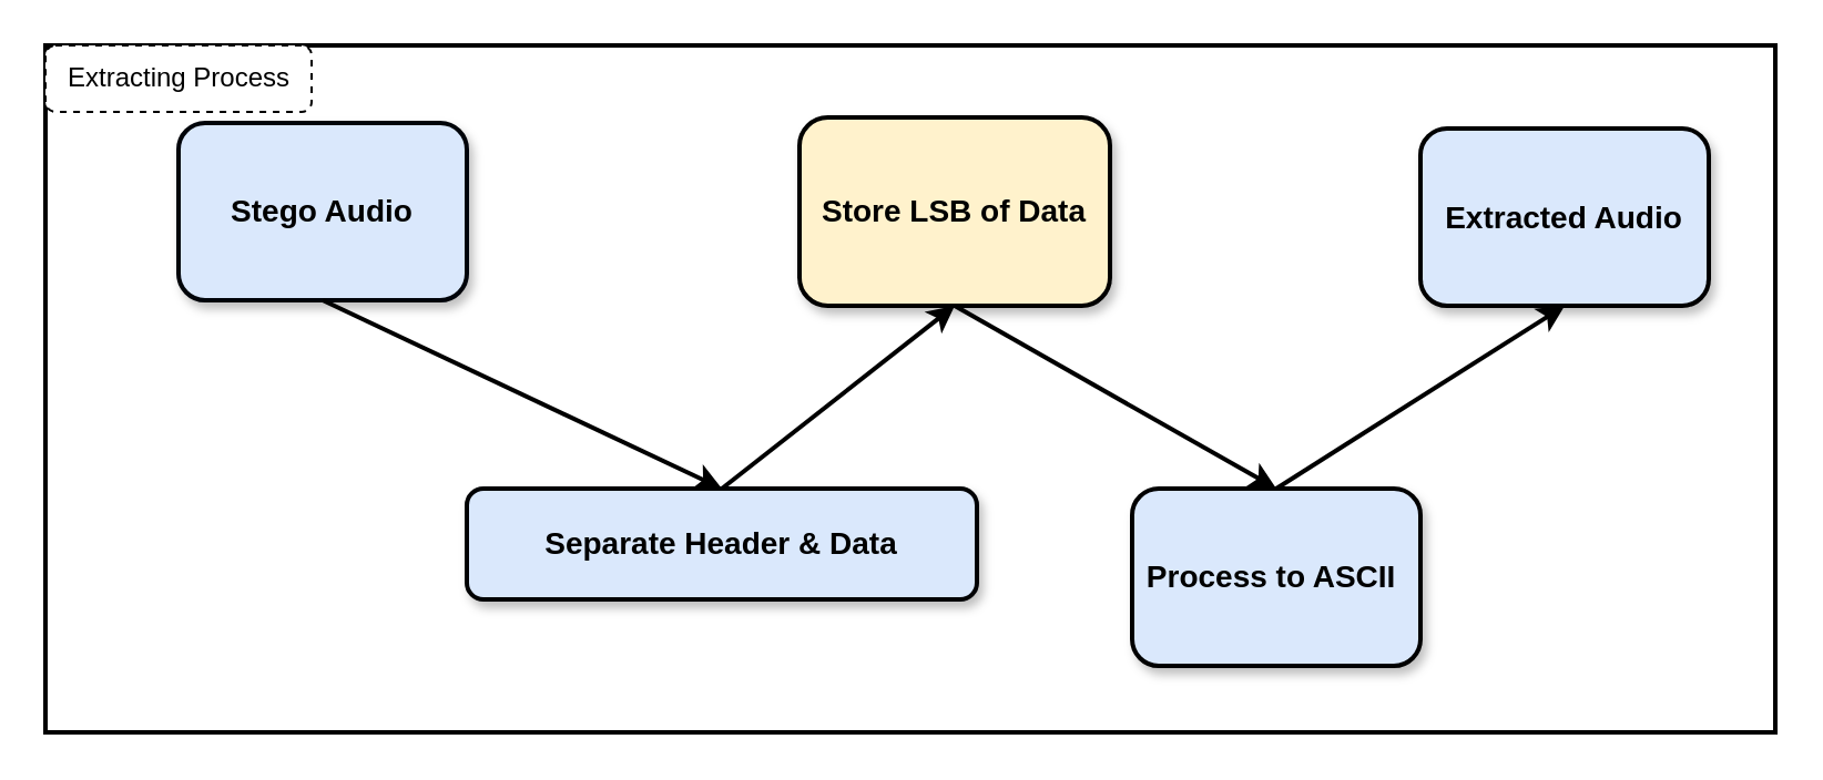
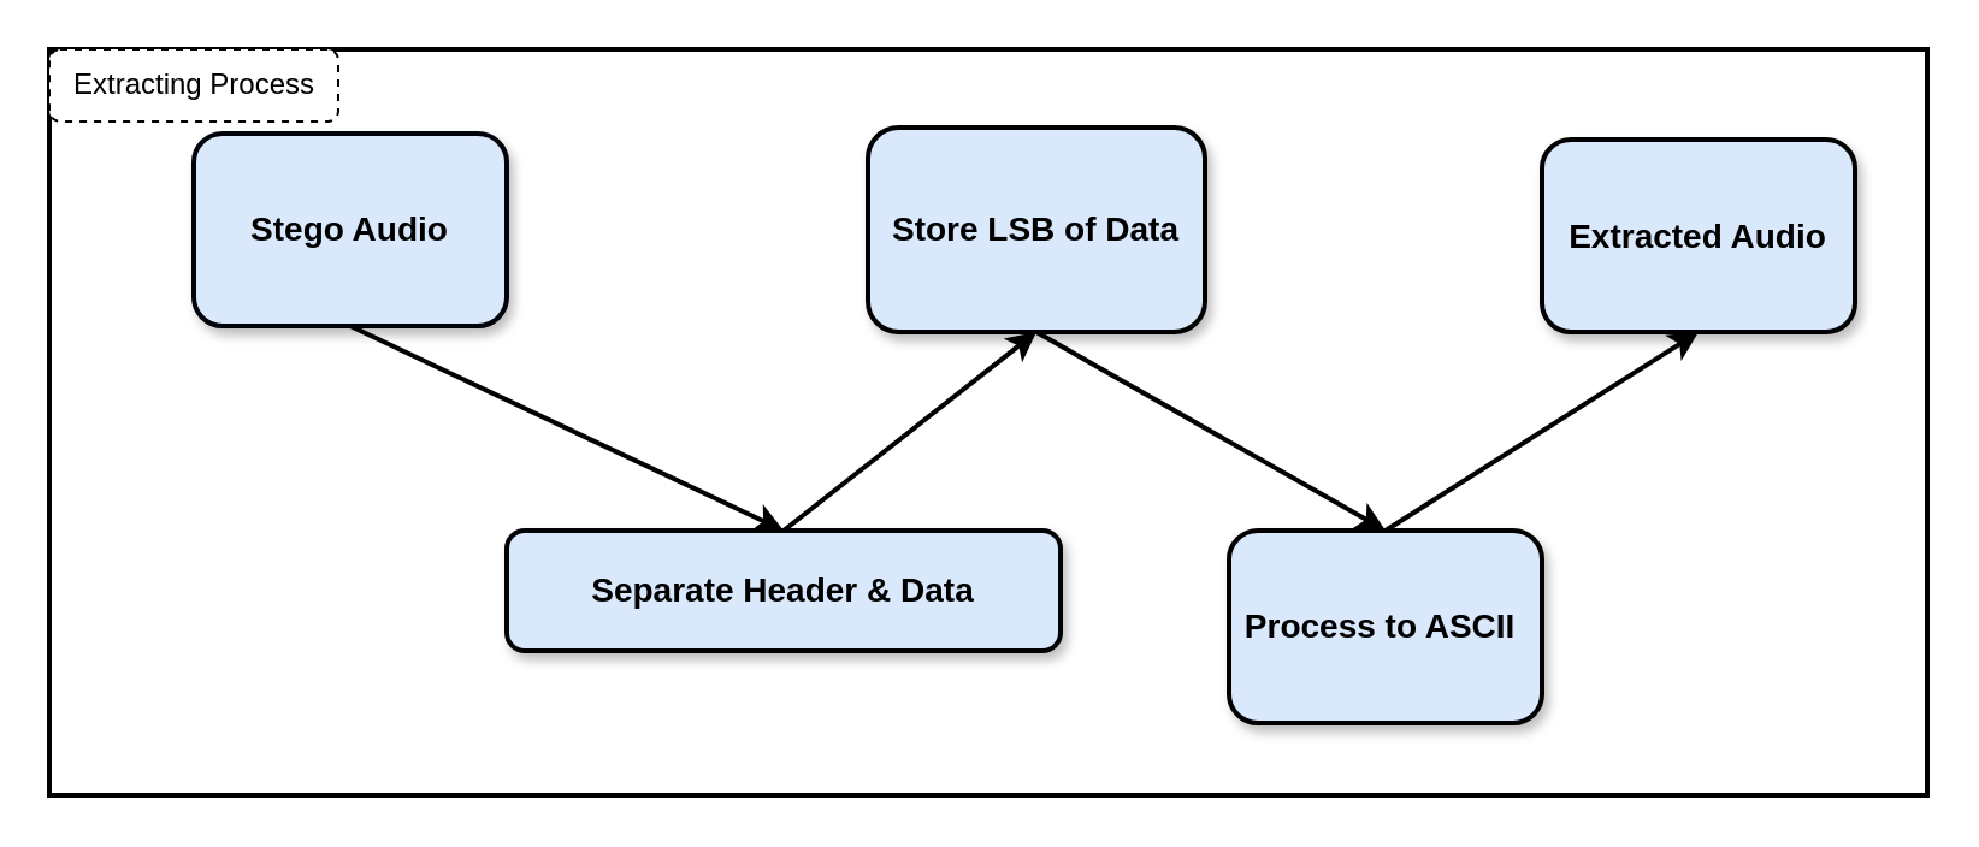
- <mxCell id="5" value="&lt;span style=&quot;font-size: 14px;&quot;&gt;&lt;b&gt;Store LSB of Data&lt;/b&gt;&lt;/span&gt;" style="rounded=1;whiteSpace=wrap;html=1;strokeWidth=2;shadow=1;fillColor=#fff2cc;strokeColor=#000000;" vertex="1" parent="1"><mxGeometry x="360" y="52.5" width="140" height="85" as="geometry" /></mxCell>
+ <mxCell id="5" value="&lt;span style=&quot;font-size: 14px;&quot;&gt;&lt;b&gt;Store LSB of Data&lt;/b&gt;&lt;/span&gt;" style="rounded=1;whiteSpace=wrap;html=1;strokeWidth=2;shadow=1;fillColor=#dae8fc;strokeColor=#000000;" vertex="1" parent="1"><mxGeometry x="360" y="52.5" width="140" height="85" as="geometry" /></mxCell>
